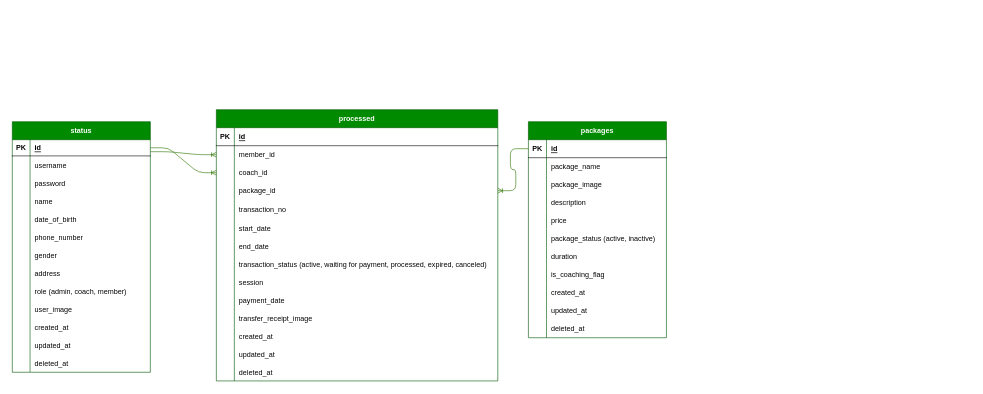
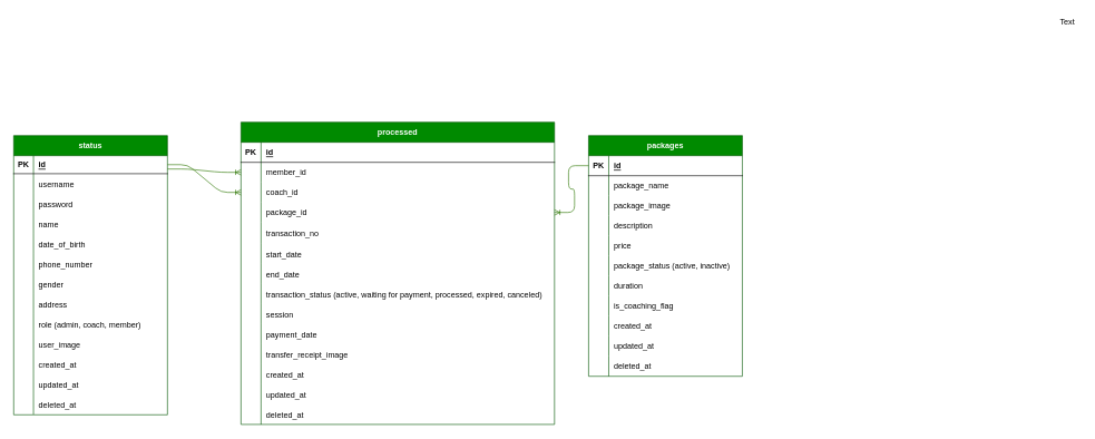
+ <mxCell id="121" value="Text" style="text;html=1;align=center;verticalAlign=middle;resizable=0;points=[];autosize=1;strokeColor=none;fillColor=none;fontColor=#050505;" parent="1" vertex="1"><mxGeometry x="1576" y="20" width="40" height="26" as="geometry" /></mxCell>
